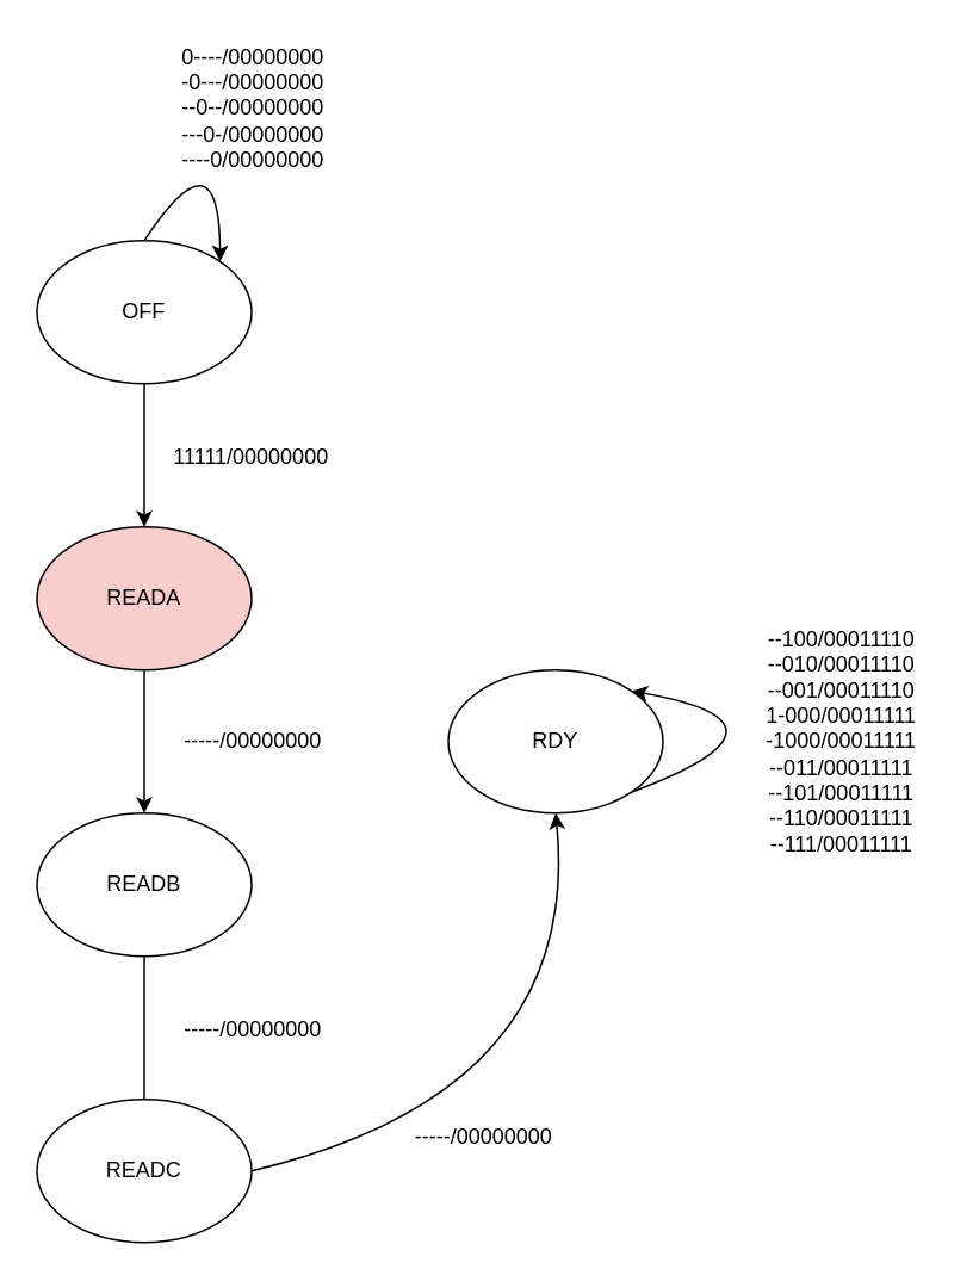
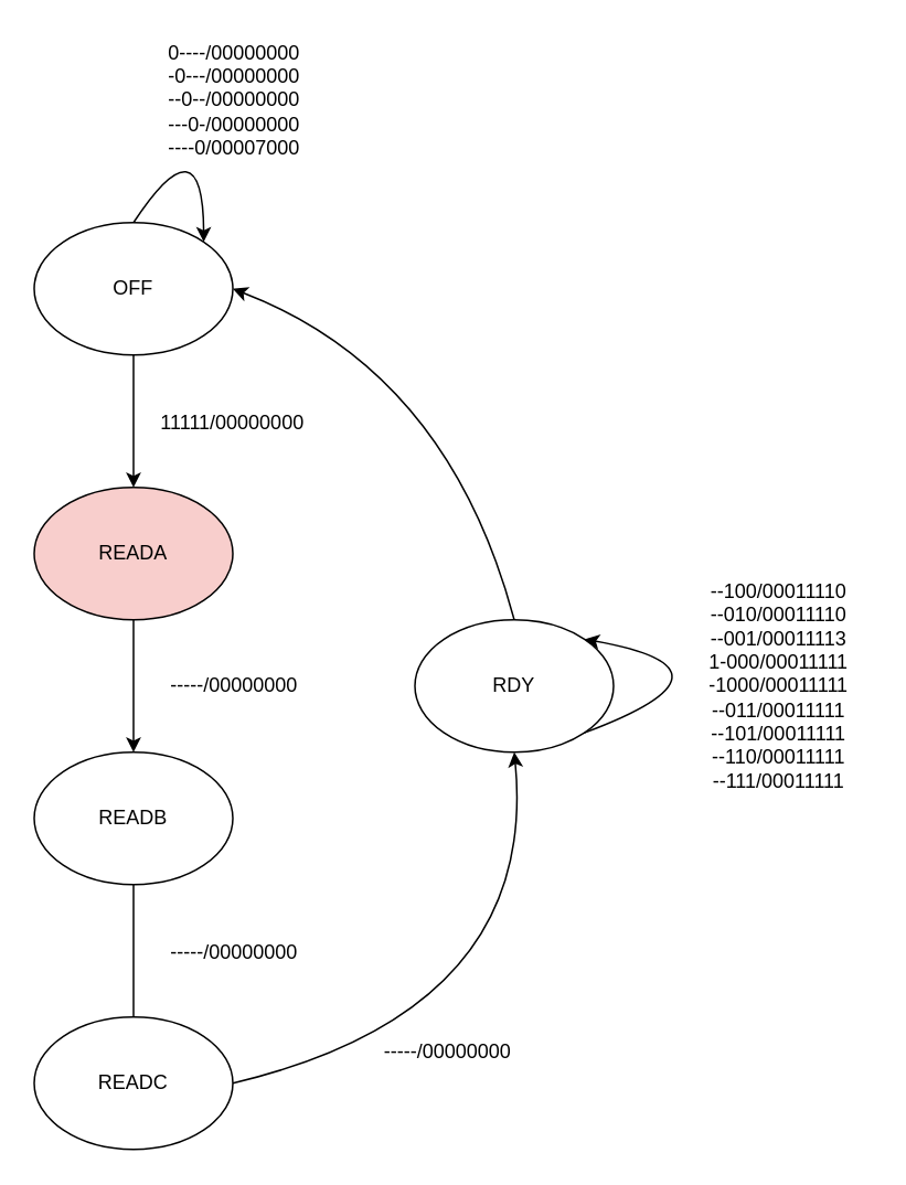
- <mxCell id="12" value="&lt;div&gt;0----/00000000&lt;/div&gt;&lt;div&gt;-0---/00000000&lt;/div&gt;&lt;div&gt;--0--/00000000&lt;/div&gt;&lt;div&gt;---0-/00000000&lt;/div&gt;&lt;div&gt;----0/00000000&lt;/div&gt;" style="text;html=1;strokeColor=none;fillColor=none;align=center;verticalAlign=middle;whiteSpace=wrap;rounded=0;" vertex="1" parent="1"><mxGeometry x="86" y="20" width="110" height="80" as="geometry" /></mxCell>
+ <mxCell id="12" value="&lt;div&gt;0----/00000000&lt;/div&gt;&lt;div&gt;-0---/00000000&lt;/div&gt;&lt;div&gt;--0--/00000000&lt;/div&gt;&lt;div&gt;---0-/00000000&lt;/div&gt;&lt;div&gt;----0/00007000&lt;/div&gt;" style="text;html=1;strokeColor=none;fillColor=none;align=center;verticalAlign=middle;whiteSpace=wrap;rounded=0;" vertex="1" parent="1"><mxGeometry x="86" y="20" width="110" height="80" as="geometry" /></mxCell>
+ <mxCell id="19" value="" style="curved=1;endArrow=classic;html=1;rounded=0;entryX=1;entryY=0.5;entryDx=0;entryDy=0;exitX=0.5;exitY=0;exitDx=0;exitDy=0;" edge="1" parent="1" source="9" target="3"><mxGeometry width="50" height="50" relative="1" as="geometry"><mxPoint x="260" y="324" as="sourcePoint" /><mxPoint x="310" y="274" as="targetPoint" /><Array as="points"><mxPoint x="270" y="224" /></Array></mxGeometry></mxCell>
- <mxCell id="18" value="&lt;div&gt;--100/00011110&lt;/div&gt;&lt;div&gt;--010/00011110&lt;/div&gt;&lt;div&gt;--001/00011110&lt;/div&gt;&lt;div&gt;1-000/00011111&lt;/div&gt;&lt;div&gt;-1000/00011111&lt;/div&gt;&lt;div&gt;--011/00011111&lt;/div&gt;&lt;div&gt;--101/00011111&lt;/div&gt;&lt;div&gt;--110/00011111&lt;/div&gt;&lt;div&gt;--111/00011111&lt;/div&gt;" style="text;html=1;strokeColor=none;fillColor=none;align=center;verticalAlign=middle;whiteSpace=wrap;rounded=0;" vertex="1" parent="1"><mxGeometry x="415" y="344" width="110" height="140" as="geometry" /></mxCell>
+ <mxCell id="18" value="&lt;div&gt;--100/00011110&lt;/div&gt;&lt;div&gt;--010/00011110&lt;/div&gt;&lt;div&gt;--001/00011113&lt;/div&gt;&lt;div&gt;1-000/00011111&lt;/div&gt;&lt;div&gt;-1000/00011111&lt;/div&gt;&lt;div&gt;--011/00011111&lt;/div&gt;&lt;div&gt;--101/00011111&lt;/div&gt;&lt;div&gt;--110/00011111&lt;/div&gt;&lt;div&gt;--111/00011111&lt;/div&gt;" style="text;html=1;strokeColor=none;fillColor=none;align=center;verticalAlign=middle;whiteSpace=wrap;rounded=0;" vertex="1" parent="1"><mxGeometry x="415" y="344" width="110" height="140" as="geometry" /></mxCell>
